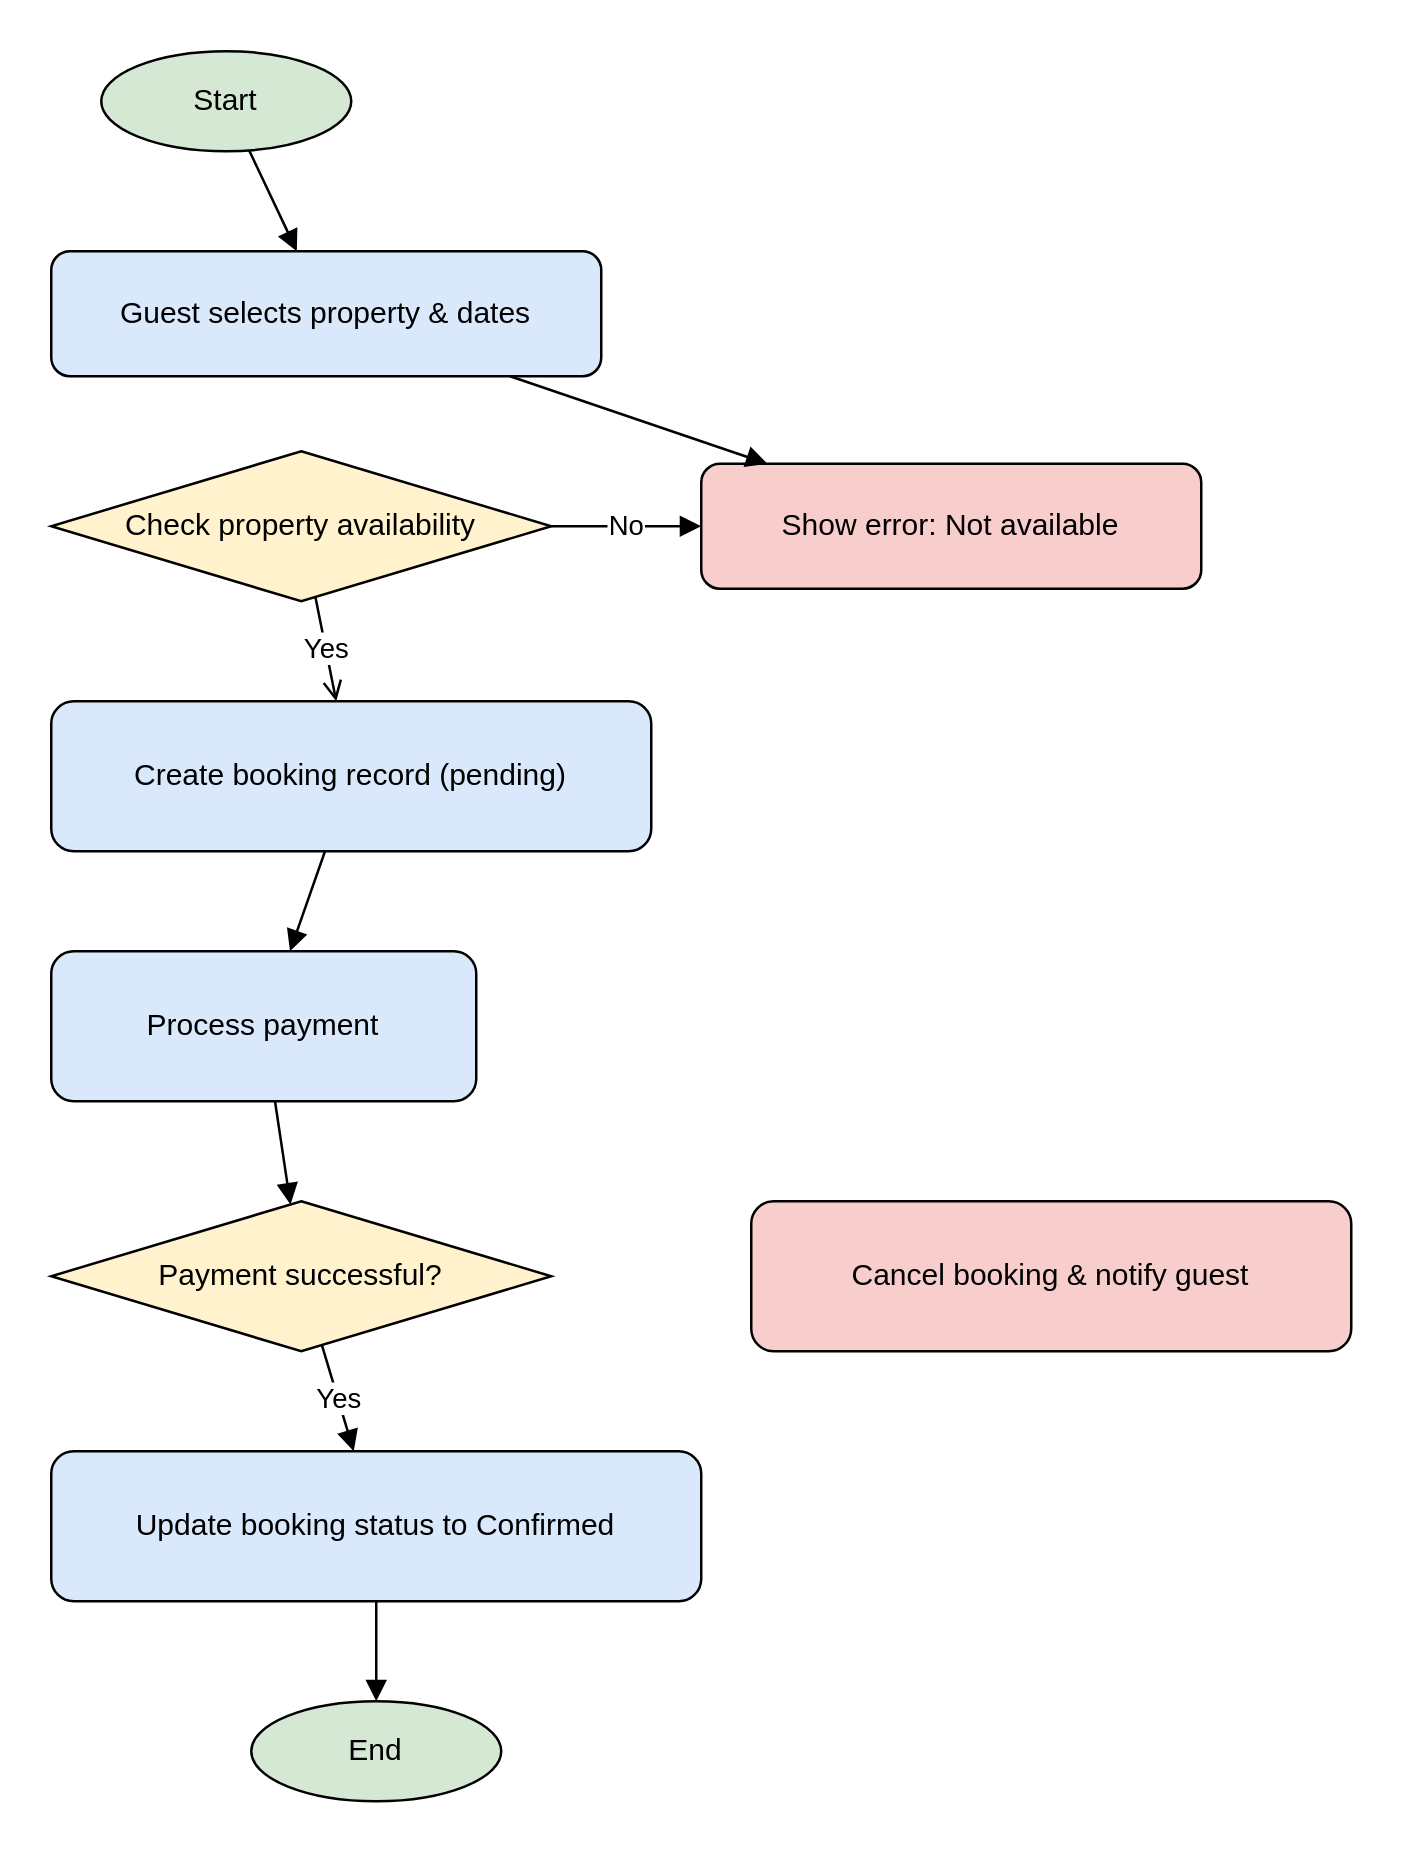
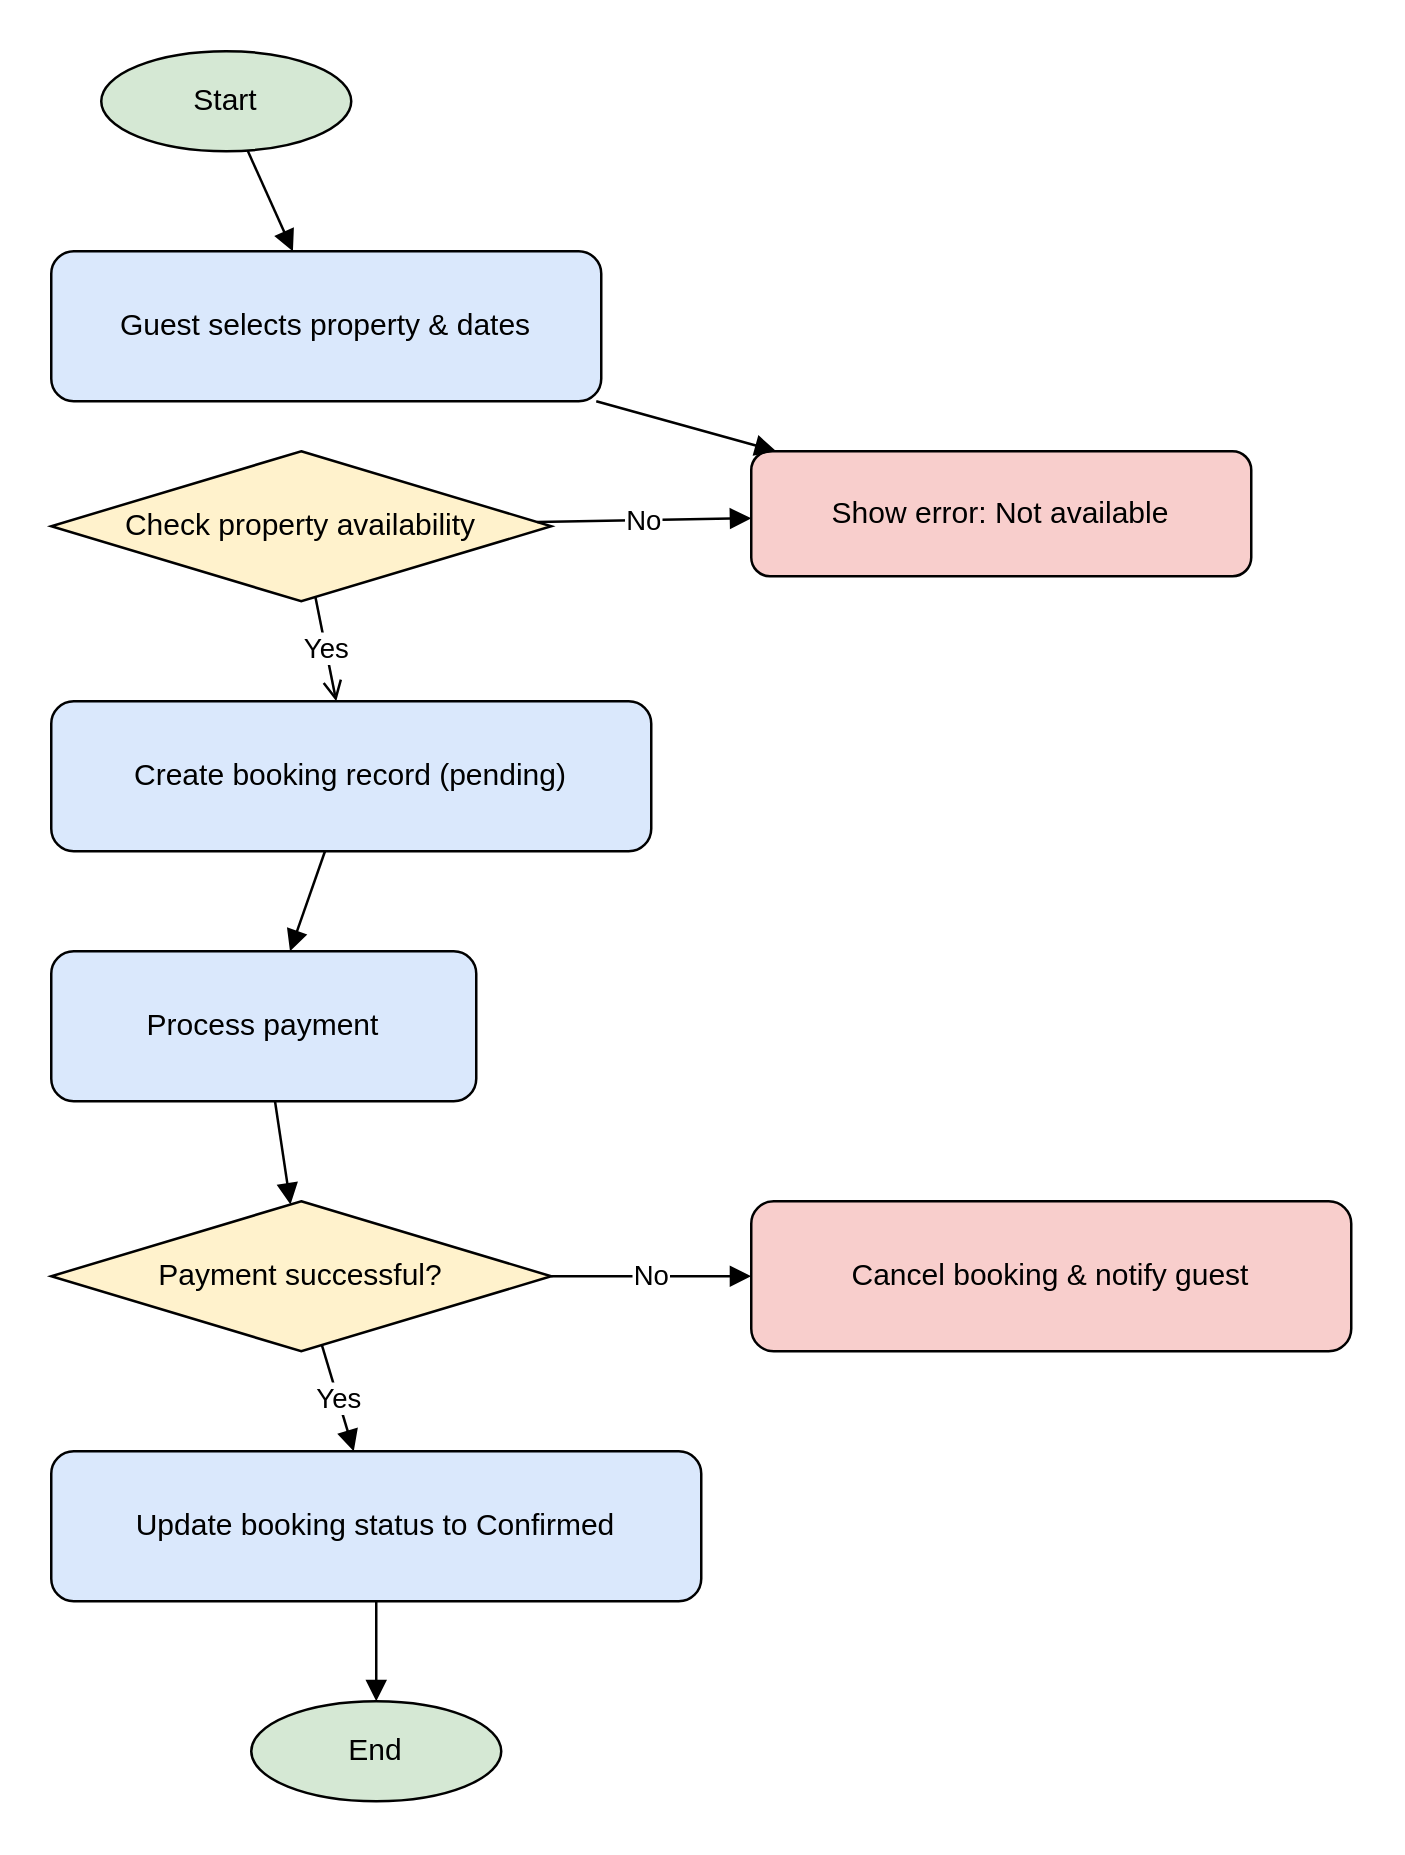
- <mxCell id="3" value="Guest selects property &amp; dates" style="rounded=1;whiteSpace=wrap;html=1;fillColor=#dae8fc;" vertex="1" parent="1"><mxGeometry x="20" y="100" width="220" height="50" as="geometry" /></mxCell>
+ <mxCell id="3" value="Guest selects property &amp; dates" style="rounded=1;whiteSpace=wrap;html=1;fillColor=#dae8fc;" vertex="1" parent="1"><mxGeometry x="20" y="100" width="220" height="60" as="geometry" /></mxCell>
- <mxCell id="5" value="Show error: Not available" style="rounded=1;whiteSpace=wrap;html=1;fillColor=#f8cecc;" vertex="1" parent="1"><mxGeometry x="280" y="185" width="200" height="50" as="geometry" /></mxCell>
+ <mxCell id="5" value="Show error: Not available" style="rounded=1;whiteSpace=wrap;html=1;fillColor=#f8cecc;" vertex="1" parent="1"><mxGeometry x="300" y="180" width="200" height="50" as="geometry" /></mxCell>
+ <mxCell id="19" value="No" edge="1" parent="1" source="8" target="10" style="orthogonalEdgeStyle;endArrow=block;html=1;strokeColor=#000000;"><mxGeometry relative="1" as="geometry" /></mxCell>
